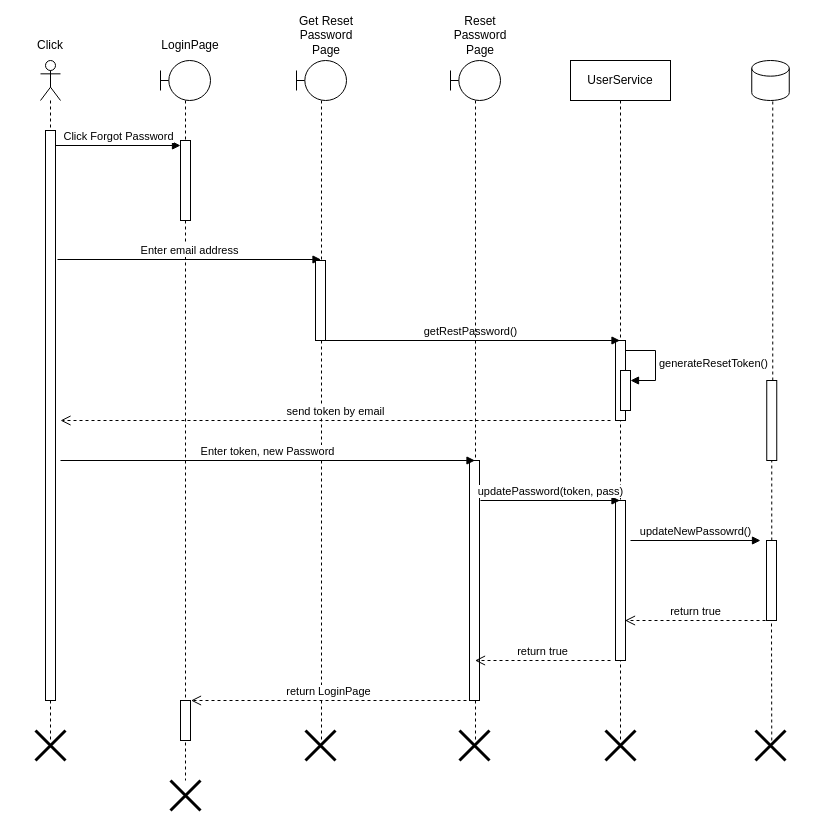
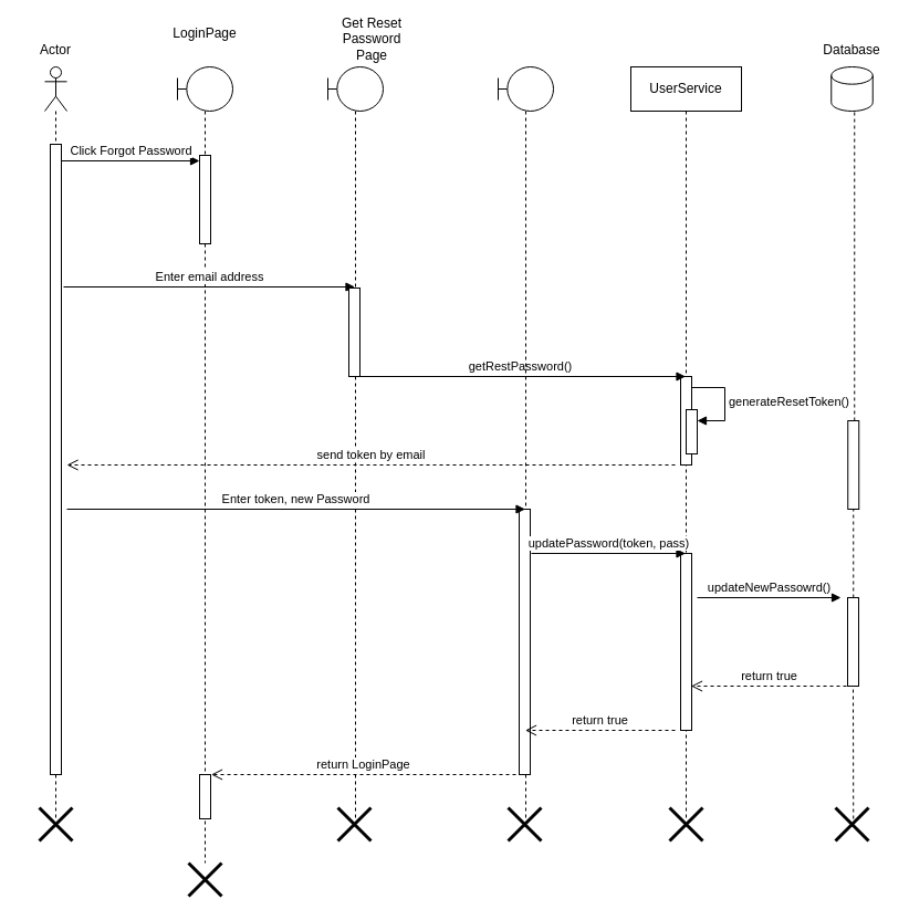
- <mxCell id="10" value="Get Reset Password&lt;br&gt;Page" style="text;html=1;strokeColor=none;fillColor=none;align=center;verticalAlign=middle;whiteSpace=wrap;rounded=0;" parent="1" vertex="1"><mxGeometry x="296" y="20" width="60" height="30" as="geometry" /></mxCell>
+ <mxCell id="10" value="Get Reset Password&lt;br&gt;Page" style="text;html=1;strokeColor=none;fillColor=none;align=center;verticalAlign=middle;whiteSpace=wrap;rounded=0;" parent="1" vertex="1"><mxGeometry x="306" y="20" width="60" height="30" as="geometry" /></mxCell>
- <mxCell id="31" value="Reset Password Page" style="text;html=1;strokeColor=none;fillColor=none;align=center;verticalAlign=middle;whiteSpace=wrap;rounded=0;" vertex="1" parent="1"><mxGeometry x="450" y="20" width="60" height="30" as="geometry" /></mxCell>
- <mxCell id="4" value="Click" style="text;html=1;strokeColor=none;fillColor=none;align=center;verticalAlign=middle;whiteSpace=wrap;rounded=0;" parent="1" vertex="1"><mxGeometry x="20" y="30" width="60" height="30" as="geometry" /></mxCell>
+ <mxCell id="4" value="Actor" style="text;html=1;strokeColor=none;fillColor=none;align=center;verticalAlign=middle;whiteSpace=wrap;rounded=0;" parent="1" vertex="1"><mxGeometry x="20" y="30" width="60" height="30" as="geometry" /></mxCell>
- <mxCell id="8" value="LoginPage" style="text;html=1;strokeColor=none;fillColor=none;align=center;verticalAlign=middle;whiteSpace=wrap;rounded=0;" parent="1" vertex="1"><mxGeometry x="160" y="30" width="60" height="30" as="geometry" /></mxCell>
+ <mxCell id="8" value="LoginPage" style="text;html=1;strokeColor=none;fillColor=none;align=center;verticalAlign=middle;whiteSpace=wrap;rounded=0;" parent="1" vertex="1"><mxGeometry x="155" y="15" width="60" height="30" as="geometry" /></mxCell>
+ <mxCell id="18" value="Database" style="text;html=1;strokeColor=none;fillColor=none;align=center;verticalAlign=middle;whiteSpace=wrap;rounded=0;" parent="1" vertex="1"><mxGeometry x="740" y="30" width="60" height="30" as="geometry" /></mxCell>
